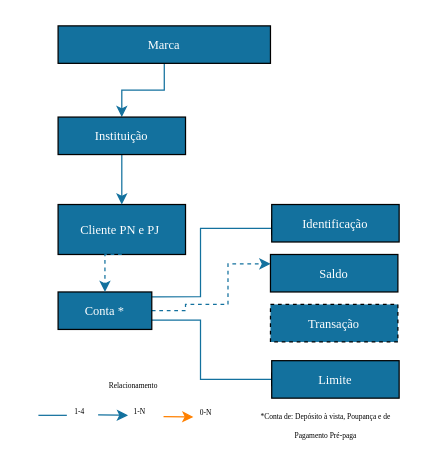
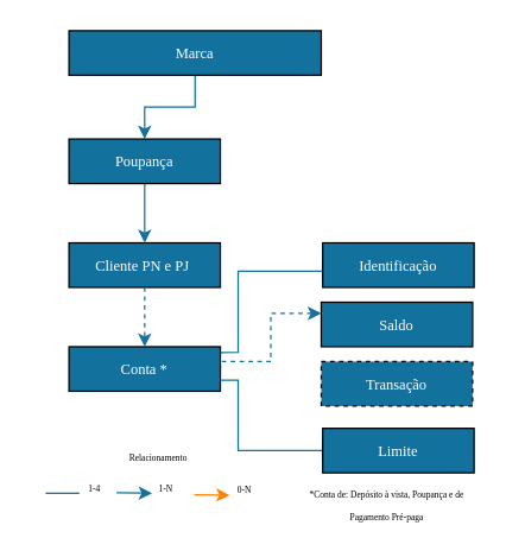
- <mxCell id="10" value="&lt;font face=&quot;Verdana&quot; style=&quot;font-size: 10px&quot; color=&quot;#ffffff&quot;&gt;Instituição&lt;/font&gt;" style="rounded=0;whiteSpace=wrap;html=1;fillColor=#13719E;strokeColor=#000000;flipV=1;" parent="1" vertex="1"><mxGeometry x="46" y="93" width="102" height="30" as="geometry" /></mxCell>
+ <mxCell id="10" value="&lt;font face=&quot;Verdana&quot; style=&quot;font-size: 10px&quot; color=&quot;#ffffff&quot;&gt;Poupança&lt;/font&gt;" style="rounded=0;whiteSpace=wrap;html=1;fillColor=#13719E;strokeColor=#000000;flipV=1;" parent="1" vertex="1"><mxGeometry x="46" y="93" width="102" height="30" as="geometry" /></mxCell>
- <mxCell id="5" value="&lt;font face=&quot;Verdana&quot; style=&quot;font-size: 10px&quot; color=&quot;#ffffff&quot;&gt;Cliente PN e PJ&amp;nbsp;&lt;/font&gt;" style="rounded=0;whiteSpace=wrap;html=1;fillColor=#13719E;strokeColor=#000000;flipV=1;" parent="1" vertex="1"><mxGeometry x="46" y="163" width="102" height="40" as="geometry" /></mxCell>
+ <mxCell id="5" value="&lt;font face=&quot;Verdana&quot; style=&quot;font-size: 10px&quot; color=&quot;#ffffff&quot;&gt;Cliente PN e PJ&amp;nbsp;&lt;/font&gt;" style="rounded=0;whiteSpace=wrap;html=1;fillColor=#13719E;strokeColor=#000000;flipV=1;" parent="1" vertex="1"><mxGeometry x="46" y="163" width="102" height="30" as="geometry" /></mxCell>
- <mxCell id="13" value="&lt;font face=&quot;Verdana&quot; style=&quot;font-size: 10px&quot; color=&quot;#ffffff&quot;&gt;Conta *&lt;/font&gt;" style="rounded=0;whiteSpace=wrap;html=1;fillColor=#13719E;strokeColor=#000000;" parent="1" vertex="1"><mxGeometry x="46" y="233" width="75" height="30" as="geometry" /></mxCell>
+ <mxCell id="13" value="&lt;font face=&quot;Verdana&quot; style=&quot;font-size: 10px&quot; color=&quot;#ffffff&quot;&gt;Conta *&lt;/font&gt;" style="rounded=0;whiteSpace=wrap;html=1;fillColor=#13719E;strokeColor=#000000;" parent="1" vertex="1"><mxGeometry x="46" y="233" width="102" height="30" as="geometry" /></mxCell>
